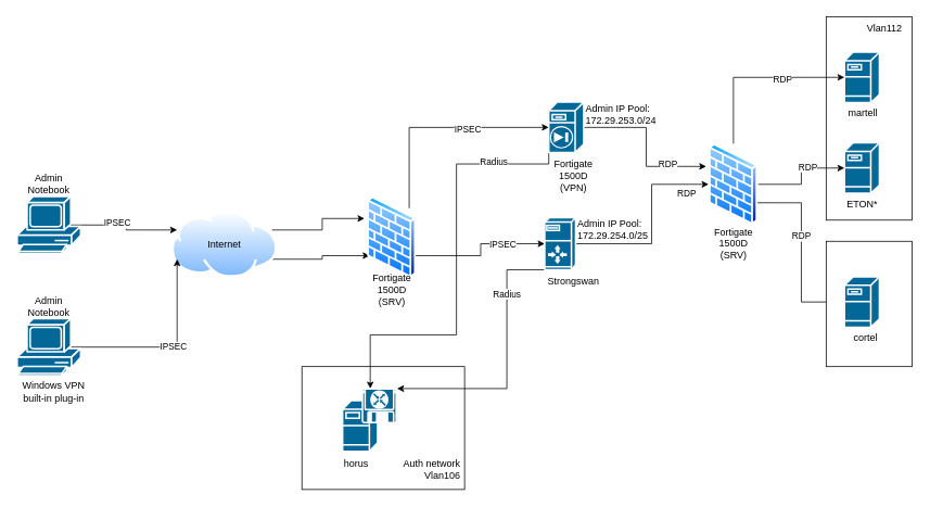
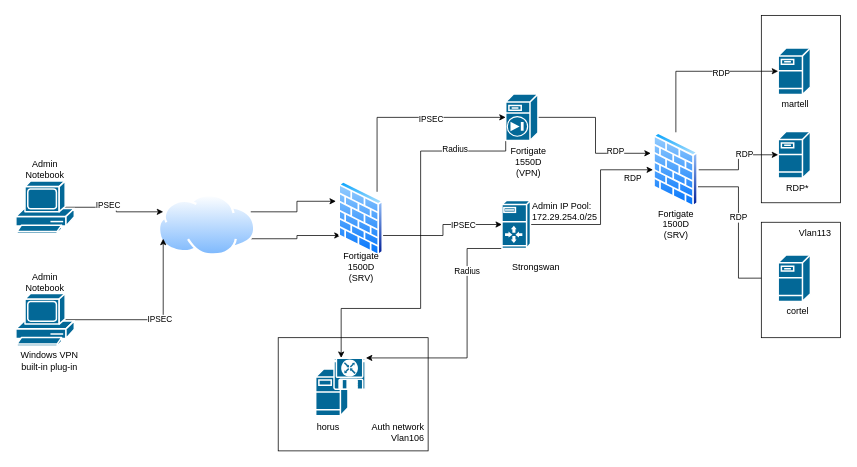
- <mxCell id="45" value="&lt;div&gt;Vlan112&lt;/div&gt;" style="text;html=1;strokeColor=none;fillColor=none;align=right;verticalAlign=middle;whiteSpace=wrap;rounded=0;" vertex="1" parent="1"><mxGeometry x="1030" y="20" width="80" height="30" as="geometry" /></mxCell>
- <mxCell id="41" value="&lt;div&gt;Admin IP Pool: 172.29.253.0/24&lt;br&gt;&lt;/div&gt;" style="text;html=1;strokeColor=none;fillColor=none;align=left;verticalAlign=middle;whiteSpace=wrap;rounded=0;" vertex="1" parent="1"><mxGeometry x="716.5" y="125.05" width="113.5" height="30" as="geometry" /></mxCell>
- <mxCell id="19" value="&lt;div&gt;Fortigate 1500D (VPN)&lt;/div&gt;" style="text;html=1;strokeColor=none;fillColor=none;align=center;verticalAlign=middle;whiteSpace=wrap;rounded=0;" vertex="1" parent="1"><mxGeometry x="673.5" y="201" width="60" height="30" as="geometry" /></mxCell>
+ <mxCell id="19" value="&lt;div&gt;Fortigate 1550D (VPN)&lt;/div&gt;" style="text;html=1;strokeColor=none;fillColor=none;align=center;verticalAlign=middle;whiteSpace=wrap;rounded=0;" vertex="1" parent="1"><mxGeometry x="673.5" y="201" width="60" height="30" as="geometry" /></mxCell>
- <mxCell id="47" value="ETON*" style="text;html=1;strokeColor=none;fillColor=none;align=right;verticalAlign=middle;whiteSpace=wrap;rounded=0;" vertex="1" parent="1"><mxGeometry x="1000" y="235.5" width="80" height="30" as="geometry" /></mxCell>
+ <mxCell id="47" value="RDP*" style="text;html=1;strokeColor=none;fillColor=none;align=right;verticalAlign=middle;whiteSpace=wrap;rounded=0;" vertex="1" parent="1"><mxGeometry x="1000" y="235.5" width="80" height="30" as="geometry" /></mxCell>
- <mxCell id="18" value="Internet" style="text;html=1;strokeColor=none;fillColor=none;align=center;verticalAlign=middle;whiteSpace=wrap;rounded=0;" vertex="1" parent="1"><mxGeometry x="245" y="285.05" width="60" height="30" as="geometry" /></mxCell>
+ <mxCell id="51" value="&lt;div&gt;Vlan113&lt;/div&gt;" style="text;html=1;strokeColor=none;fillColor=none;align=right;verticalAlign=middle;whiteSpace=wrap;rounded=0;" vertex="1" parent="1"><mxGeometry x="1030" y="296" width="80" height="30" as="geometry" /></mxCell>
- <mxCell id="27" value="Strongswan" style="text;html=1;strokeColor=none;fillColor=none;align=center;verticalAlign=middle;whiteSpace=wrap;rounded=0;" vertex="1" parent="1"><mxGeometry x="668.5" y="331" width="70" height="30" as="geometry" /></mxCell>
+ <mxCell id="27" value="Strongswan" style="text;html=1;strokeColor=none;fillColor=none;align=center;verticalAlign=middle;whiteSpace=wrap;rounded=0;" vertex="1" parent="1"><mxGeometry x="678.5" y="341" width="70" height="30" as="geometry" /></mxCell>
